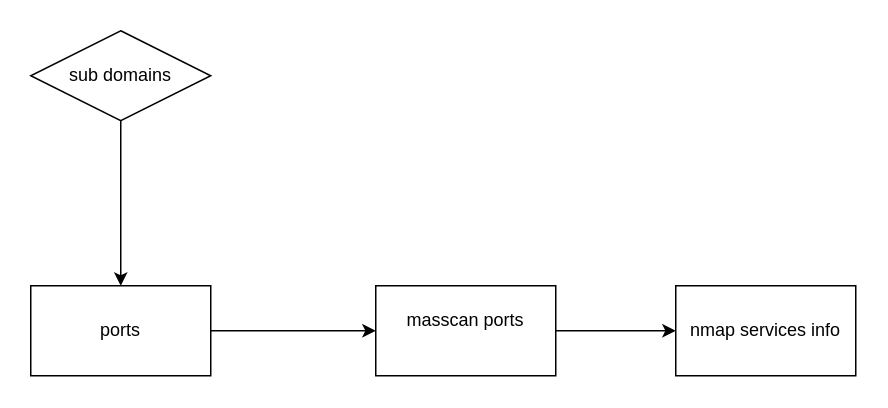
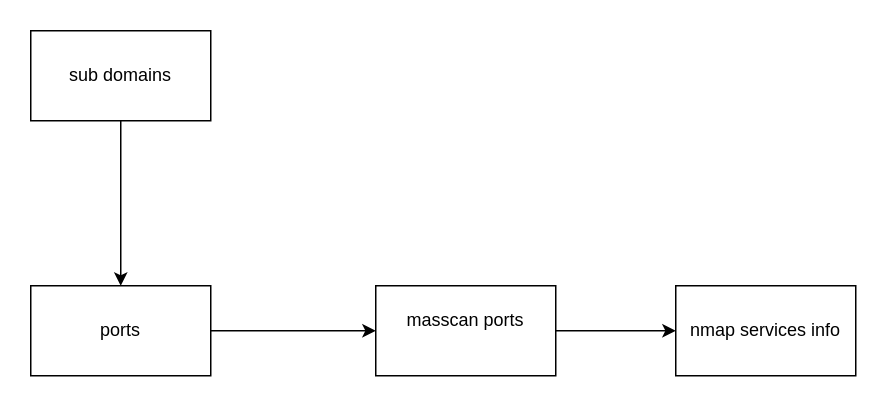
- <mxCell id="3" value="sub domains&lt;br&gt;" style="rhombus;whiteSpace=wrap;html=1;" vertex="1" parent="1"><mxGeometry x="20" y="20" width="120" height="60" as="geometry" /></mxCell>
+ <mxCell id="3" value="sub domains&lt;br&gt;" style="rounded=0;whiteSpace=wrap;html=1;" vertex="1" parent="1"><mxGeometry x="20" y="20" width="120" height="60" as="geometry" /></mxCell>
